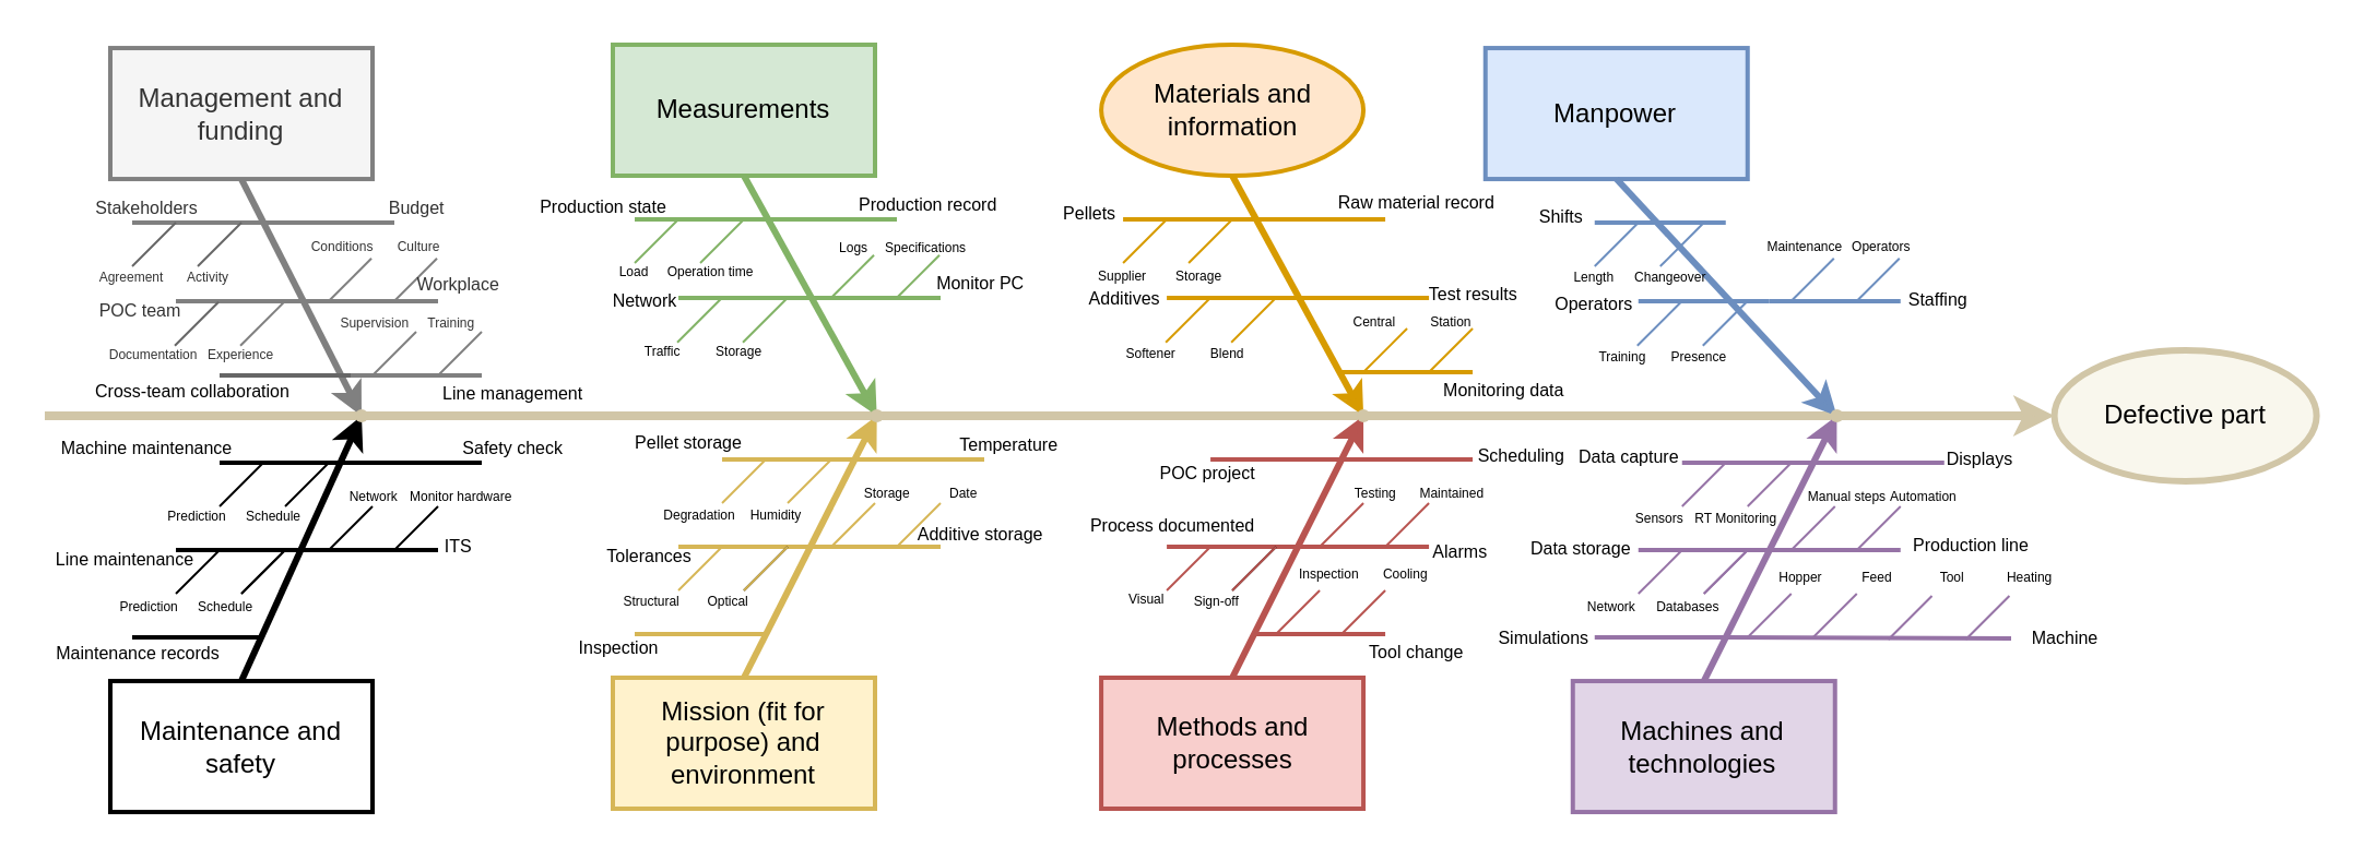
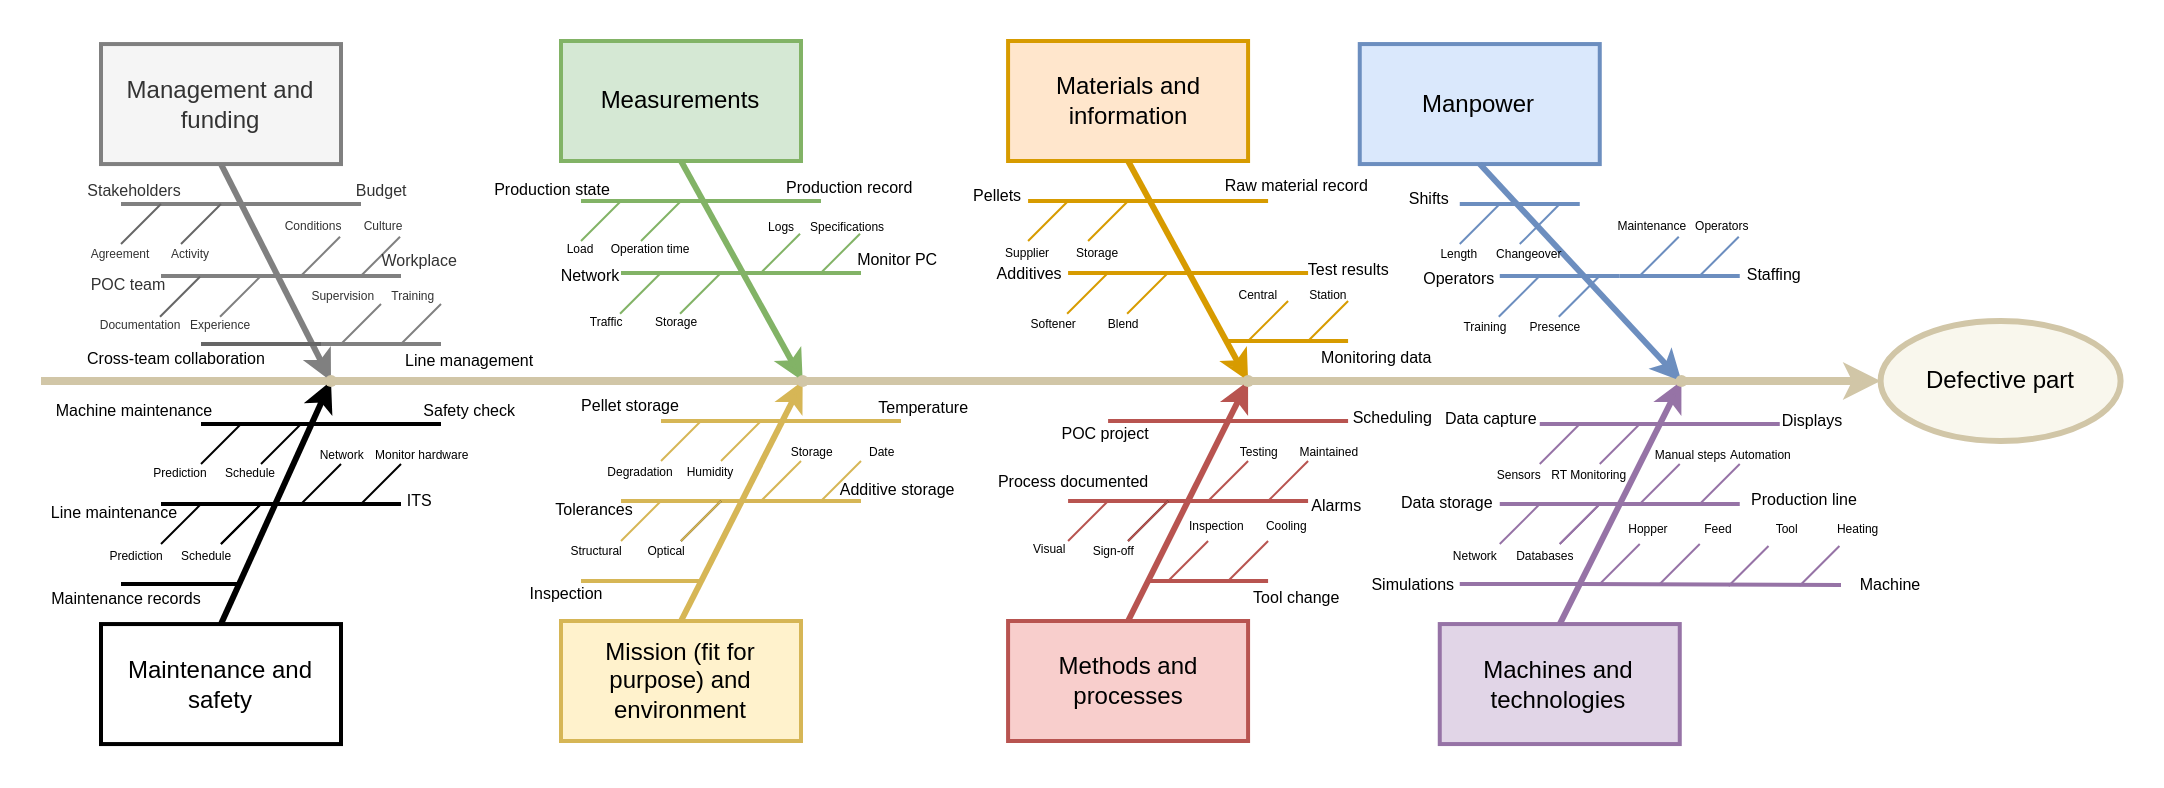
- <mxCell id="56" value="Materials and information" style="ellipse;whiteSpace=wrap;strokeWidth=2;fillColor=#ffe6cc;strokeColor=#d79b00;" parent="1" vertex="1"><mxGeometry x="503.542" y="20" width="120" height="60" as="geometry" /></mxCell>
+ <mxCell id="56" value="Materials and information" style="whiteSpace=wrap;strokeWidth=2;fillColor=#ffe6cc;strokeColor=#d79b00;" parent="1" vertex="1"><mxGeometry x="503.542" y="20" width="120" height="60" as="geometry" /></mxCell>
